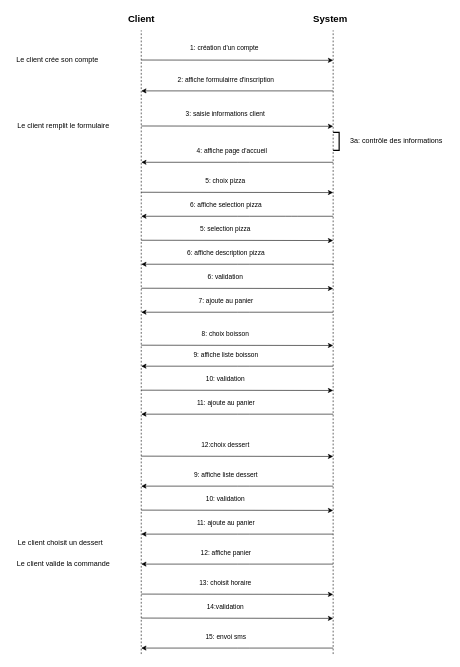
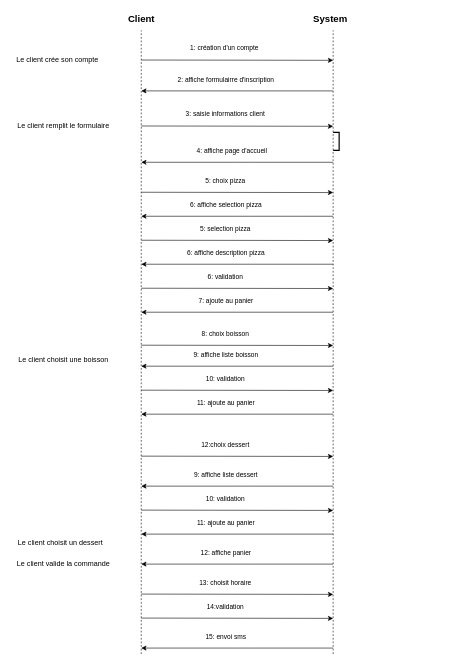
- <mxCell id="13" value="3a: contrôle des informations" style="text;html=1;align=center;verticalAlign=middle;resizable=0;points=[];autosize=1;" parent="1" vertex="1"><mxGeometry x="575" y="225" width="170" height="20" as="geometry" /></mxCell>
+ <mxCell id="24" value="Le client choisit une boisson" style="text;html=1;align=center;verticalAlign=middle;resizable=0;points=[];autosize=1;" parent="1" vertex="1"><mxGeometry x="20" y="590" width="170" height="20" as="geometry" /></mxCell>
